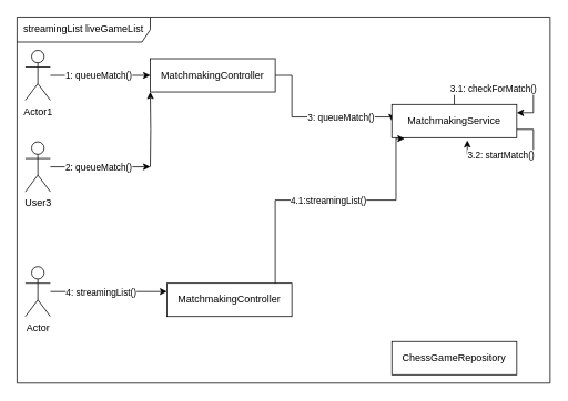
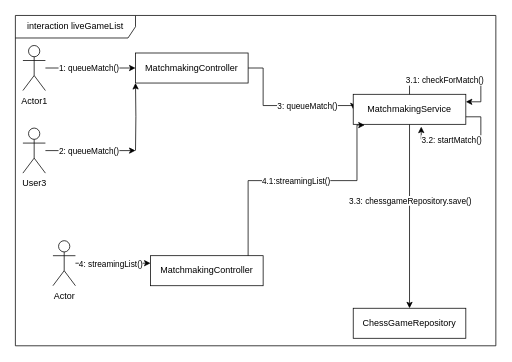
- <mxCell id="2" value="streamingList liveGameList" style="shape=umlFrame;whiteSpace=wrap;html=1;pointerEvents=0;recursiveResize=0;container=1;collapsible=0;width=160;" parent="1" vertex="1"><mxGeometry x="20" y="20" width="640" height="440" as="geometry" /></mxCell>
+ <mxCell id="2" value="interaction liveGameList" style="shape=umlFrame;whiteSpace=wrap;html=1;pointerEvents=0;recursiveResize=0;container=1;collapsible=0;width=160;" parent="1" vertex="1"><mxGeometry x="20" y="20" width="640" height="440" as="geometry" /></mxCell>
+ <mxCell id="13" style="edgeStyle=orthogonalEdgeStyle;rounded=0;orthogonalLoop=1;jettySize=auto;html=1;entryX=0.5;entryY=0;entryDx=0;entryDy=0;" parent="2" source="15" target="18" edge="1"><mxGeometry relative="1" as="geometry" /></mxCell>
+ <mxCell id="14" value="3.3: chessgameRepository.save()" style="edgeLabel;html=1;align=center;verticalAlign=middle;resizable=0;points=[];" parent="13" vertex="1" connectable="0"><mxGeometry x="-0.172" relative="1" as="geometry"><mxPoint as="offset" /></mxGeometry></mxCell>
- <mxCell id="23" value="Actor" style="shape=umlActor;verticalLabelPosition=bottom;verticalAlign=top;html=1;outlineConnect=0;" parent="2" vertex="1"><mxGeometry x="10" y="300" width="30" height="60" as="geometry" /></mxCell>
+ <mxCell id="23" value="Actor" style="shape=umlActor;verticalLabelPosition=bottom;verticalAlign=top;html=1;outlineConnect=0;" parent="2" vertex="1"><mxGeometry x="50" y="300" width="30" height="60" as="geometry" /></mxCell>
